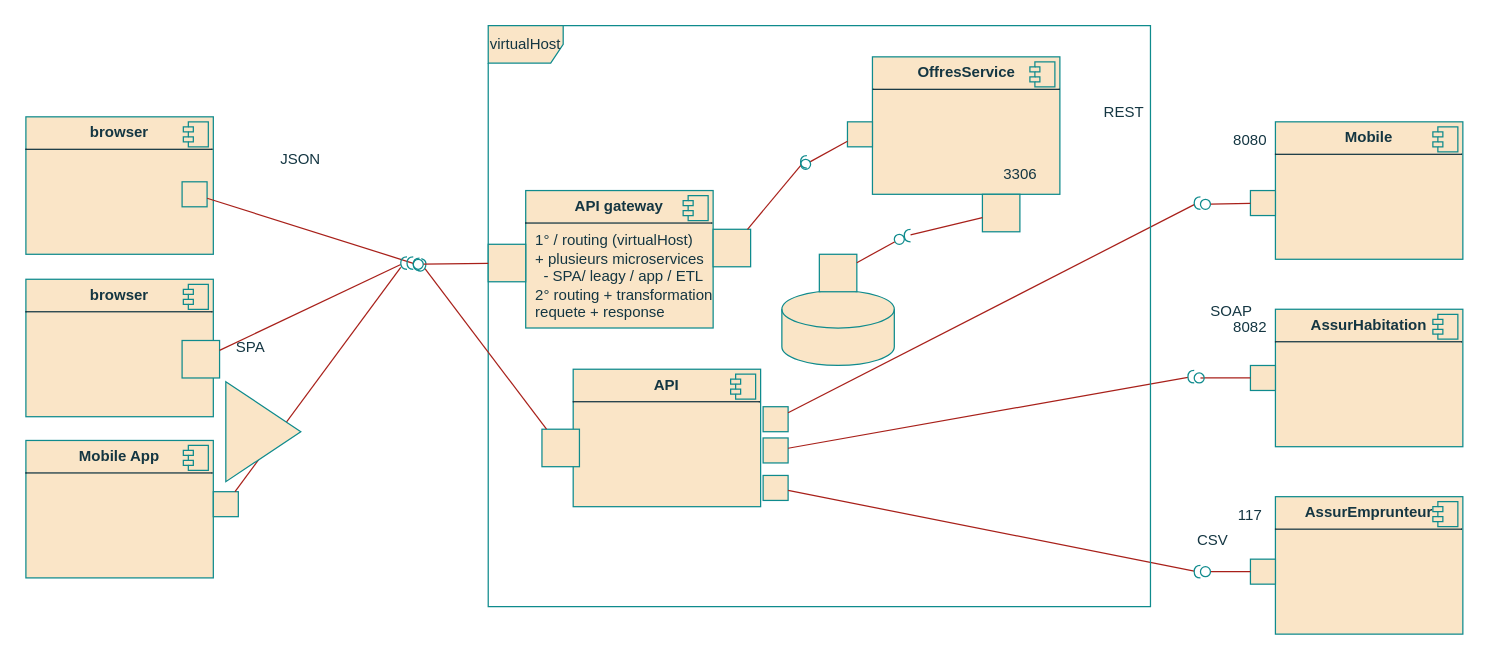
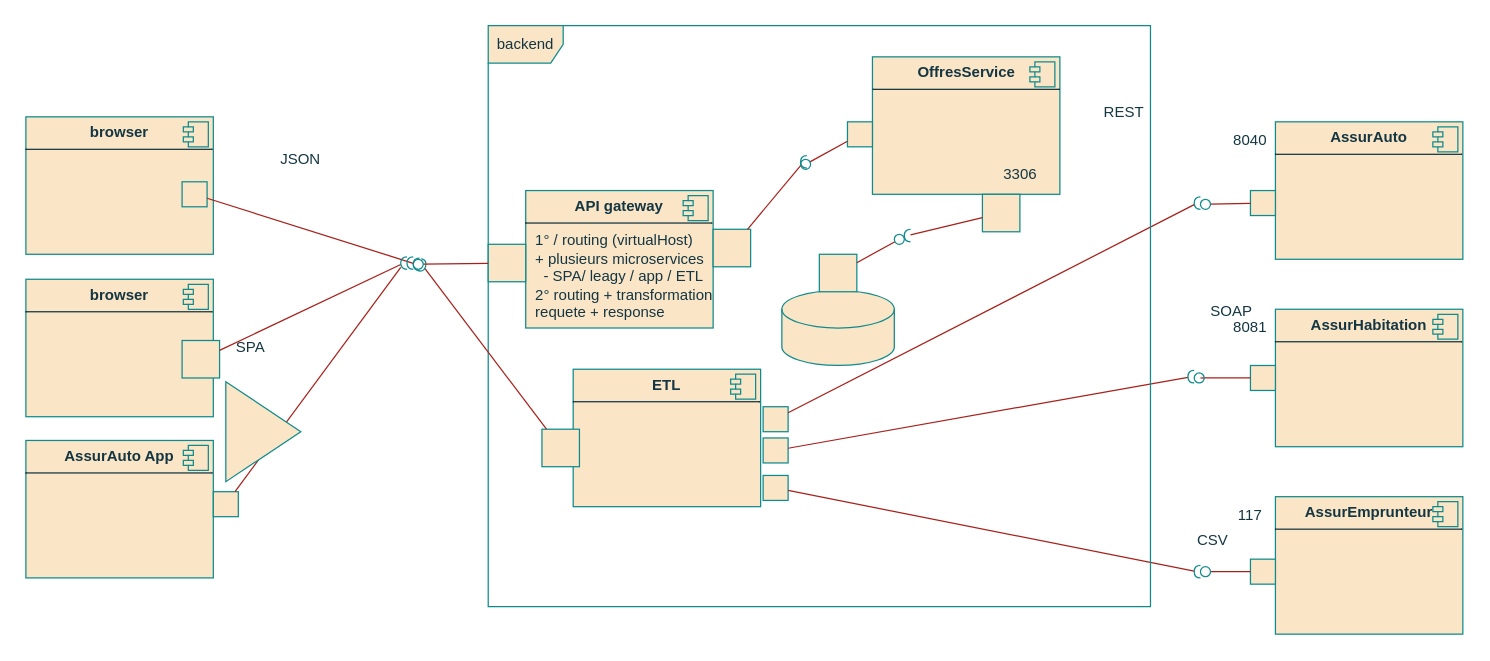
- <mxCell id="49" value="virtualHost" style="shape=umlFrame;whiteSpace=wrap;html=1;pointerEvents=0;labelBackgroundColor=none;fillColor=#FAE5C7;strokeColor=#0F8B8D;fontColor=#143642;" vertex="1" parent="1"><mxGeometry x="390" y="20" width="530" height="465" as="geometry" /></mxCell>
+ <mxCell id="49" value="backend" style="shape=umlFrame;whiteSpace=wrap;html=1;pointerEvents=0;labelBackgroundColor=none;fillColor=#FAE5C7;strokeColor=#0F8B8D;fontColor=#143642;" vertex="1" parent="1"><mxGeometry x="390" y="20" width="530" height="465" as="geometry" /></mxCell>
- <mxCell id="8" value="&lt;p style=&quot;margin:0px;margin-top:6px;text-align:center;&quot;&gt;&lt;b&gt;Mobile&lt;/b&gt;&lt;/p&gt;&lt;hr size=&quot;1&quot; style=&quot;border-style:solid;&quot;&gt;&lt;p style=&quot;margin:0px;margin-left:8px;&quot;&gt;&lt;br&gt;&lt;/p&gt;" style="align=left;overflow=fill;html=1;dropTarget=0;whiteSpace=wrap;strokeColor=#0F8B8D;fontColor=#143642;fillColor=#FAE5C7;labelBackgroundColor=none;" parent="1" vertex="1"><mxGeometry x="1020" y="97" width="150" height="110" as="geometry" /></mxCell>
+ <mxCell id="8" value="&lt;p style=&quot;margin:0px;margin-top:6px;text-align:center;&quot;&gt;&lt;b&gt;AssurAuto&lt;/b&gt;&lt;/p&gt;&lt;hr size=&quot;1&quot; style=&quot;border-style:solid;&quot;&gt;&lt;p style=&quot;margin:0px;margin-left:8px;&quot;&gt;&lt;br&gt;&lt;/p&gt;" style="align=left;overflow=fill;html=1;dropTarget=0;whiteSpace=wrap;strokeColor=#0F8B8D;fontColor=#143642;fillColor=#FAE5C7;labelBackgroundColor=none;" parent="1" vertex="1"><mxGeometry x="1020" y="97" width="150" height="110" as="geometry" /></mxCell>
- <mxCell id="48" value="8080" style="text;html=1;whiteSpace=wrap;strokeColor=none;fillColor=none;align=center;verticalAlign=middle;rounded=0;fontColor=#143642;labelBackgroundColor=none;" parent="1" vertex="1"><mxGeometry x="970" y="97" width="60" height="30" as="geometry" /></mxCell>
+ <mxCell id="48" value="8040" style="text;html=1;whiteSpace=wrap;strokeColor=none;fillColor=none;align=center;verticalAlign=middle;rounded=0;fontColor=#143642;labelBackgroundColor=none;" parent="1" vertex="1"><mxGeometry x="970" y="97" width="60" height="30" as="geometry" /></mxCell>
- <mxCell id="47" value="8082" style="text;html=1;whiteSpace=wrap;strokeColor=none;fillColor=none;align=center;verticalAlign=middle;rounded=0;fontColor=#143642;labelBackgroundColor=none;" parent="1" vertex="1"><mxGeometry x="970" y="247" width="60" height="30" as="geometry" /></mxCell>
+ <mxCell id="47" value="8081" style="text;html=1;whiteSpace=wrap;strokeColor=none;fillColor=none;align=center;verticalAlign=middle;rounded=0;fontColor=#143642;labelBackgroundColor=none;" parent="1" vertex="1"><mxGeometry x="970" y="247" width="60" height="30" as="geometry" /></mxCell>
- <mxCell id="58" value="&lt;p style=&quot;margin:0px;margin-top:6px;text-align:center;&quot;&gt;&lt;b&gt;API&lt;/b&gt;&lt;/p&gt;&lt;hr size=&quot;1&quot; style=&quot;border-style:solid;&quot;&gt;&lt;p style=&quot;margin:0px;margin-left:8px;&quot;&gt;&lt;br&gt;&lt;/p&gt;" style="align=left;overflow=fill;html=1;dropTarget=0;whiteSpace=wrap;strokeColor=#0F8B8D;fontColor=#143642;fillColor=#FAE5C7;labelBackgroundColor=none;" vertex="1" parent="1"><mxGeometry x="458" y="295" width="150" height="110" as="geometry" /></mxCell>
+ <mxCell id="58" value="&lt;p style=&quot;margin:0px;margin-top:6px;text-align:center;&quot;&gt;&lt;b&gt;ETL&lt;/b&gt;&lt;/p&gt;&lt;hr size=&quot;1&quot; style=&quot;border-style:solid;&quot;&gt;&lt;p style=&quot;margin:0px;margin-left:8px;&quot;&gt;&lt;br&gt;&lt;/p&gt;" style="align=left;overflow=fill;html=1;dropTarget=0;whiteSpace=wrap;strokeColor=#0F8B8D;fontColor=#143642;fillColor=#FAE5C7;labelBackgroundColor=none;" vertex="1" parent="1"><mxGeometry x="458" y="295" width="150" height="110" as="geometry" /></mxCell>
- <mxCell id="4" value="&lt;p style=&quot;margin:0px;margin-top:6px;text-align:center;&quot;&gt;&lt;b&gt;Mobile App&lt;/b&gt;&lt;/p&gt;&lt;hr size=&quot;1&quot; style=&quot;border-style:solid;&quot;&gt;&lt;p style=&quot;margin:0px;margin-left:8px;&quot;&gt;&lt;br&gt;&lt;/p&gt;" style="align=left;overflow=fill;html=1;dropTarget=0;whiteSpace=wrap;strokeColor=#0F8B8D;fontColor=#143642;fillColor=#FAE5C7;labelBackgroundColor=none;" parent="1" vertex="1"><mxGeometry x="20" y="352" width="150" height="110" as="geometry" /></mxCell>
+ <mxCell id="4" value="&lt;p style=&quot;margin:0px;margin-top:6px;text-align:center;&quot;&gt;&lt;b&gt;AssurAuto App&lt;/b&gt;&lt;/p&gt;&lt;hr size=&quot;1&quot; style=&quot;border-style:solid;&quot;&gt;&lt;p style=&quot;margin:0px;margin-left:8px;&quot;&gt;&lt;br&gt;&lt;/p&gt;" style="align=left;overflow=fill;html=1;dropTarget=0;whiteSpace=wrap;strokeColor=#0F8B8D;fontColor=#143642;fillColor=#FAE5C7;labelBackgroundColor=none;" parent="1" vertex="1"><mxGeometry x="20" y="352" width="150" height="110" as="geometry" /></mxCell>
